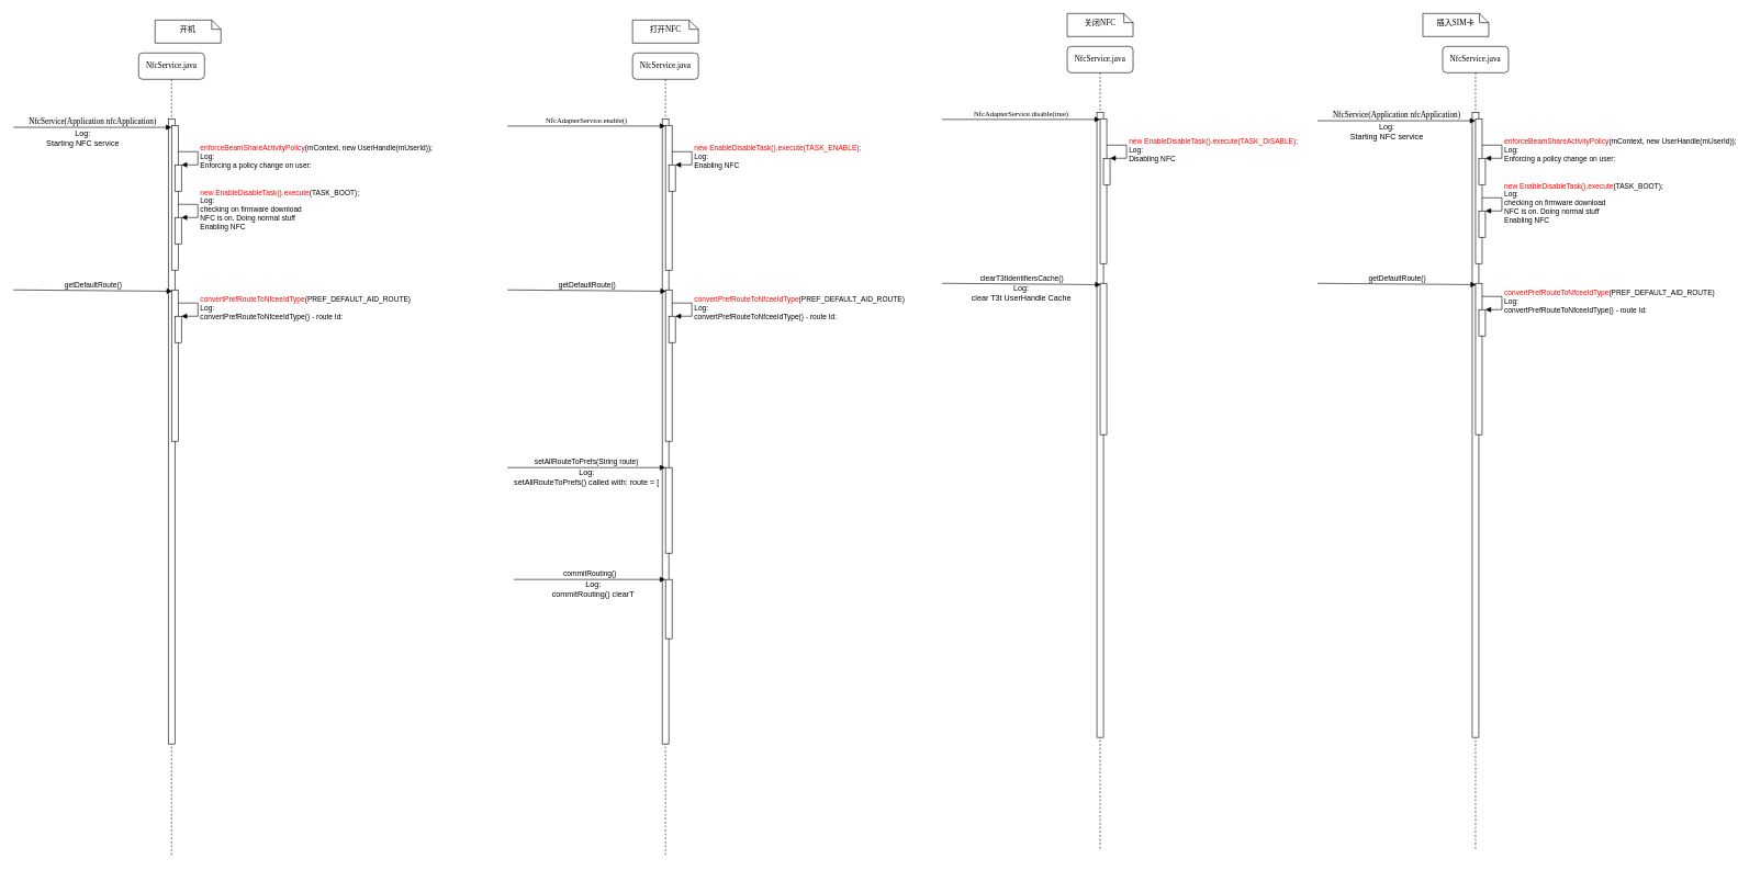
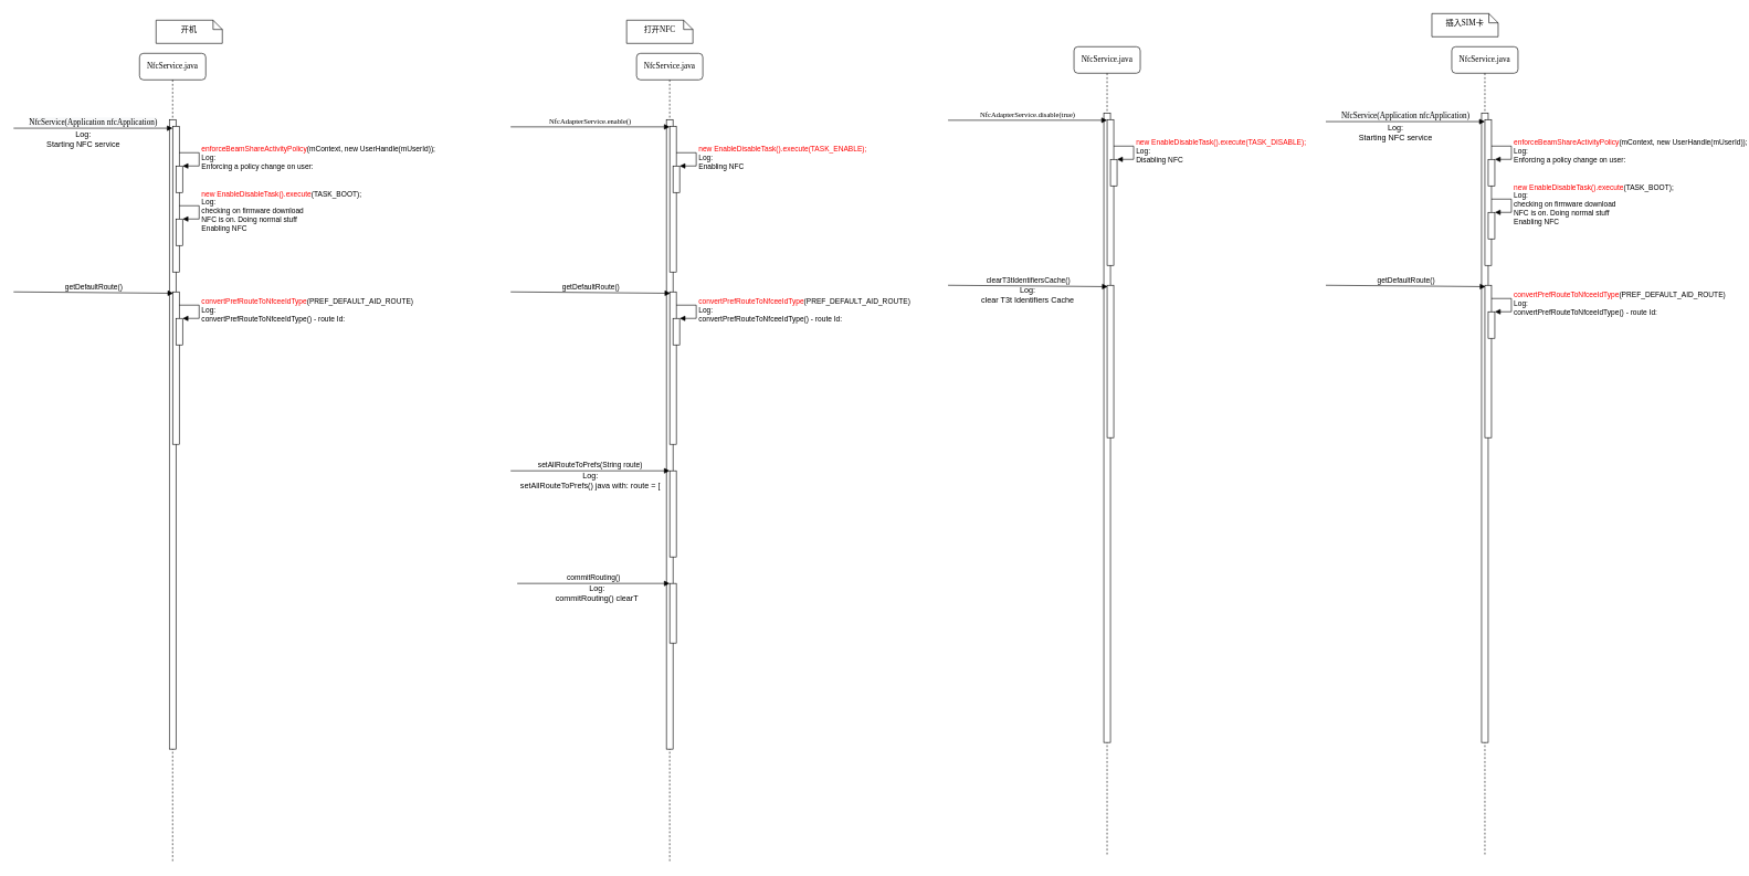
- <mxCell id="39" value="关闭NFC" style="shape=note;whiteSpace=wrap;html=1;size=14;verticalAlign=middle;align=center;spacingTop=-6;rounded=0;shadow=0;comic=0;labelBackgroundColor=none;strokeWidth=1;fontFamily=Verdana;fontSize=12;labelPosition=center;verticalLabelPosition=middle;" vertex="1" parent="1"><mxGeometry x="1620" y="20" width="100" height="35" as="geometry" /></mxCell>
- <mxCell id="12" value="打开NFC" style="shape=note;whiteSpace=wrap;html=1;size=14;verticalAlign=middle;align=center;spacingTop=-6;rounded=0;shadow=0;comic=0;labelBackgroundColor=none;strokeWidth=1;fontFamily=Verdana;fontSize=12;labelPosition=center;verticalLabelPosition=middle;" parent="1" vertex="1"><mxGeometry x="960" y="30" width="100" height="35" as="geometry" /></mxCell>
+ <mxCell id="12" value="打开NFC" style="shape=note;whiteSpace=wrap;html=1;size=14;verticalAlign=middle;align=center;spacingTop=-6;rounded=0;shadow=0;comic=0;labelBackgroundColor=none;strokeWidth=1;fontFamily=Verdana;fontSize=12;labelPosition=center;verticalLabelPosition=middle;" parent="1" vertex="1"><mxGeometry x="945" y="30" width="100" height="35" as="geometry" /></mxCell>
- <mxCell id="42" value="Log:&lt;br&gt;clear T3t UserHandle Cache" style="text;html=1;resizable=0;autosize=1;align=center;verticalAlign=middle;points=[];fillColor=none;strokeColor=none;rounded=0;fontColor=#000000;" vertex="1" parent="1"><mxGeometry x="1470" y="430" width="160" height="30" as="geometry" /></mxCell>
+ <mxCell id="42" value="Log:&lt;br&gt;clear T3t Identifiers Cache" style="text;html=1;resizable=0;autosize=1;align=center;verticalAlign=middle;points=[];fillColor=none;strokeColor=none;rounded=0;fontColor=#000000;" vertex="1" parent="1"><mxGeometry x="1470" y="430" width="160" height="30" as="geometry" /></mxCell>
- <mxCell id="30" value="Log:&lt;br&gt;setAllRouteToPrefs() called with: route = [" style="text;html=1;resizable=0;autosize=1;align=center;verticalAlign=middle;points=[];fillColor=none;strokeColor=none;rounded=0;fontColor=#000000;" parent="1" vertex="1"><mxGeometry x="770" y="710" width="240" height="30" as="geometry" /></mxCell>
+ <mxCell id="30" value="Log:&lt;br&gt;setAllRouteToPrefs() java with: route = [" style="text;html=1;resizable=0;autosize=1;align=center;verticalAlign=middle;points=[];fillColor=none;strokeColor=none;rounded=0;fontColor=#000000;" parent="1" vertex="1"><mxGeometry x="770" y="710" width="240" height="30" as="geometry" /></mxCell>
